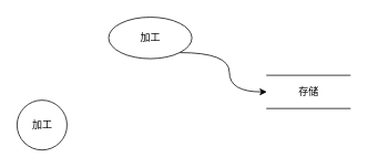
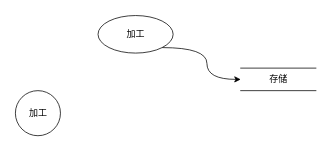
- <mxCell id="4" value="存储" style="html=1;dashed=0;whitespace=wrap;shape=partialRectangle;right=0;left=0;" parent="1" vertex="1"><mxGeometry x="320" y="90" width="100" height="40" as="geometry" /></mxCell>
+ <mxCell id="4" value="存储" style="html=1;dashed=0;whitespace=wrap;shape=partialRectangle;right=0;left=0;" parent="1" vertex="1"><mxGeometry x="320" y="90" width="100" height="30" as="geometry" /></mxCell>
